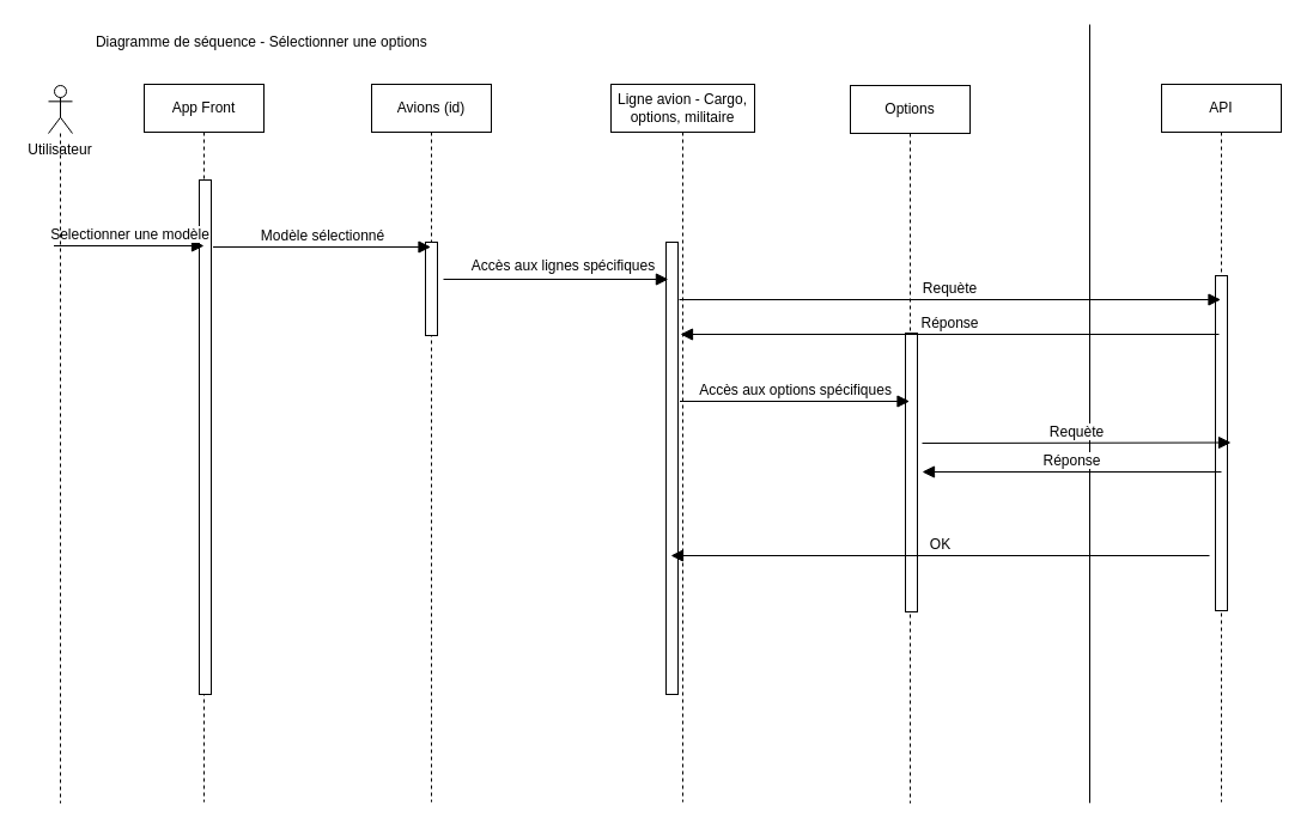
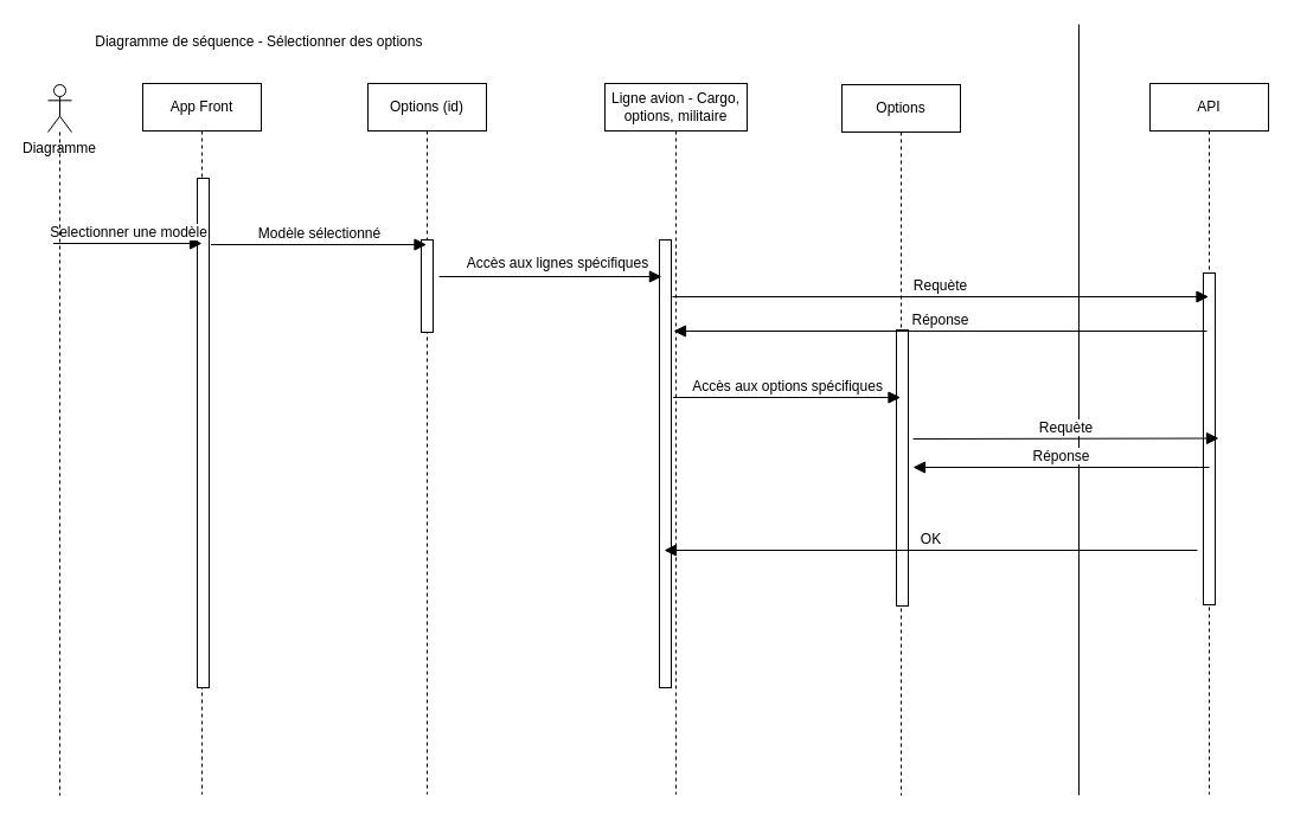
- <mxCell id="17" value="Diagramme de séquence - Sélectionner une options&amp;nbsp;" style="text;html=1;align=center;verticalAlign=middle;whiteSpace=wrap;rounded=0;" vertex="1" parent="1"><mxGeometry x="70" y="20" width="300" height="30" as="geometry" /></mxCell>
+ <mxCell id="17" value="Diagramme de séquence - Sélectionner des options&amp;nbsp;" style="text;html=1;align=center;verticalAlign=middle;whiteSpace=wrap;rounded=0;" vertex="1" parent="1"><mxGeometry x="70" y="20" width="300" height="30" as="geometry" /></mxCell>
- <mxCell id="12" value="Avions (id)" style="shape=umlLifeline;perimeter=lifelinePerimeter;whiteSpace=wrap;html=1;container=1;dropTarget=0;collapsible=0;recursiveResize=0;outlineConnect=0;portConstraint=eastwest;newEdgeStyle={&quot;curved&quot;:0,&quot;rounded&quot;:0};" parent="1" vertex="1"><mxGeometry x="310" y="70" width="100" height="600" as="geometry" /></mxCell>
+ <mxCell id="12" value="Options (id)" style="shape=umlLifeline;perimeter=lifelinePerimeter;whiteSpace=wrap;html=1;container=1;dropTarget=0;collapsible=0;recursiveResize=0;outlineConnect=0;portConstraint=eastwest;newEdgeStyle={&quot;curved&quot;:0,&quot;rounded&quot;:0};" parent="1" vertex="1"><mxGeometry x="310" y="70" width="100" height="600" as="geometry" /></mxCell>
- <mxCell id="18" value="Utilisateur" style="text;html=1;align=center;verticalAlign=middle;whiteSpace=wrap;rounded=0;" vertex="1" parent="1"><mxGeometry x="20" y="110" width="60" height="30" as="geometry" /></mxCell>
+ <mxCell id="18" value="Diagramme" style="text;html=1;align=center;verticalAlign=middle;whiteSpace=wrap;rounded=0;" vertex="1" parent="1"><mxGeometry x="20" y="110" width="60" height="30" as="geometry" /></mxCell>
